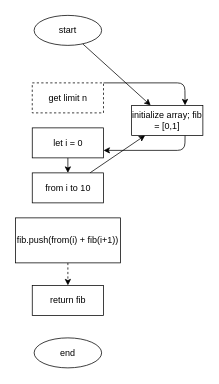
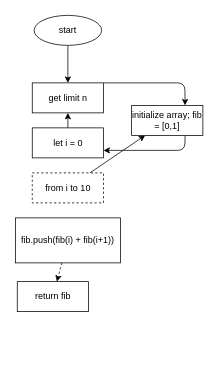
- <mxCell id="2" value="" style="edgeStyle=none;html=1;" parent="1" source="3" target="15" edge="1"><mxGeometry relative="1" as="geometry" /></mxCell>
+ <mxCell id="2" value="" style="edgeStyle=none;html=1;" parent="1" source="3" target="5" edge="1"><mxGeometry relative="1" as="geometry" /></mxCell>
- <mxCell id="5" value="get limit n" style="whiteSpace=wrap;html=1;dashed=1;" parent="1" vertex="1"><mxGeometry x="42.5" y="110" width="95" height="40" as="geometry" /></mxCell>
+ <mxCell id="5" value="get limit n" style="whiteSpace=wrap;html=1;" parent="1" vertex="1"><mxGeometry x="42.5" y="110" width="95" height="40" as="geometry" /></mxCell>
- <mxCell id="8" value="" style="edgeStyle=none;html=1;" parent="1" source="9" target="7" edge="1"><mxGeometry relative="1" as="geometry" /></mxCell>
+ <mxCell id="8" value="" style="edgeStyle=none;html=1;" parent="1" source="9" target="5" edge="1"><mxGeometry relative="1" as="geometry" /></mxCell>
- <mxCell id="7" value="from i to 10" style="whiteSpace=wrap;html=1;" parent="1" vertex="1"><mxGeometry x="42.5" y="230" width="95" height="40" as="geometry" /></mxCell>
+ <mxCell id="7" value="from i to 10" style="whiteSpace=wrap;html=1;dashed=1;" parent="1" vertex="1"><mxGeometry x="42.5" y="230" width="95" height="40" as="geometry" /></mxCell>
- <mxCell id="11" value="fib.push(from(i) + fib(i+1))" style="rounded=0;whiteSpace=wrap;html=1;" parent="1" vertex="1"><mxGeometry x="20" y="290" width="140" height="60" as="geometry" /></mxCell>
+ <mxCell id="11" value="fib.push(fib(i) + fib(i+1))" style="rounded=0;whiteSpace=wrap;html=1;" parent="1" vertex="1"><mxGeometry x="20" y="290" width="140" height="60" as="geometry" /></mxCell>
- <mxCell id="12" value="return fib" style="whiteSpace=wrap;html=1;" parent="1" vertex="1"><mxGeometry x="42.5" y="380" width="95" height="40" as="geometry" /></mxCell>
+ <mxCell id="12" value="return fib" style="whiteSpace=wrap;html=1;" parent="1" vertex="1"><mxGeometry x="22.5" y="375" width="95" height="40" as="geometry" /></mxCell>
- <mxCell id="13" value="end" style="ellipse;whiteSpace=wrap;html=1;" parent="1" vertex="1"><mxGeometry x="45" y="450" width="90" height="40" as="geometry" /></mxCell>
